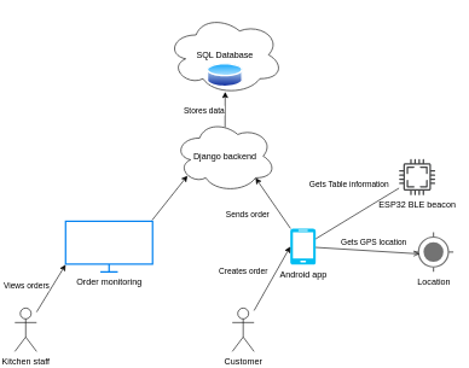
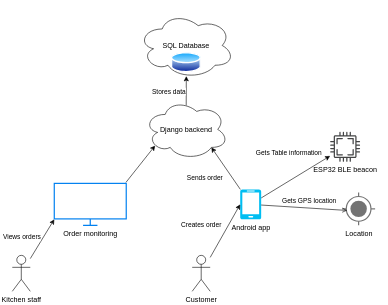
- <mxCell id="14" style="rounded=0;orthogonalLoop=1;jettySize=auto;html=1;endArrow=none;" edge="1" parent="1" source="16" target="22"><mxGeometry relative="1" as="geometry" /></mxCell>
+ <mxCell id="14" style="rounded=0;orthogonalLoop=1;jettySize=auto;html=1;" edge="1" parent="1" source="16" target="22"><mxGeometry relative="1" as="geometry" /></mxCell>
